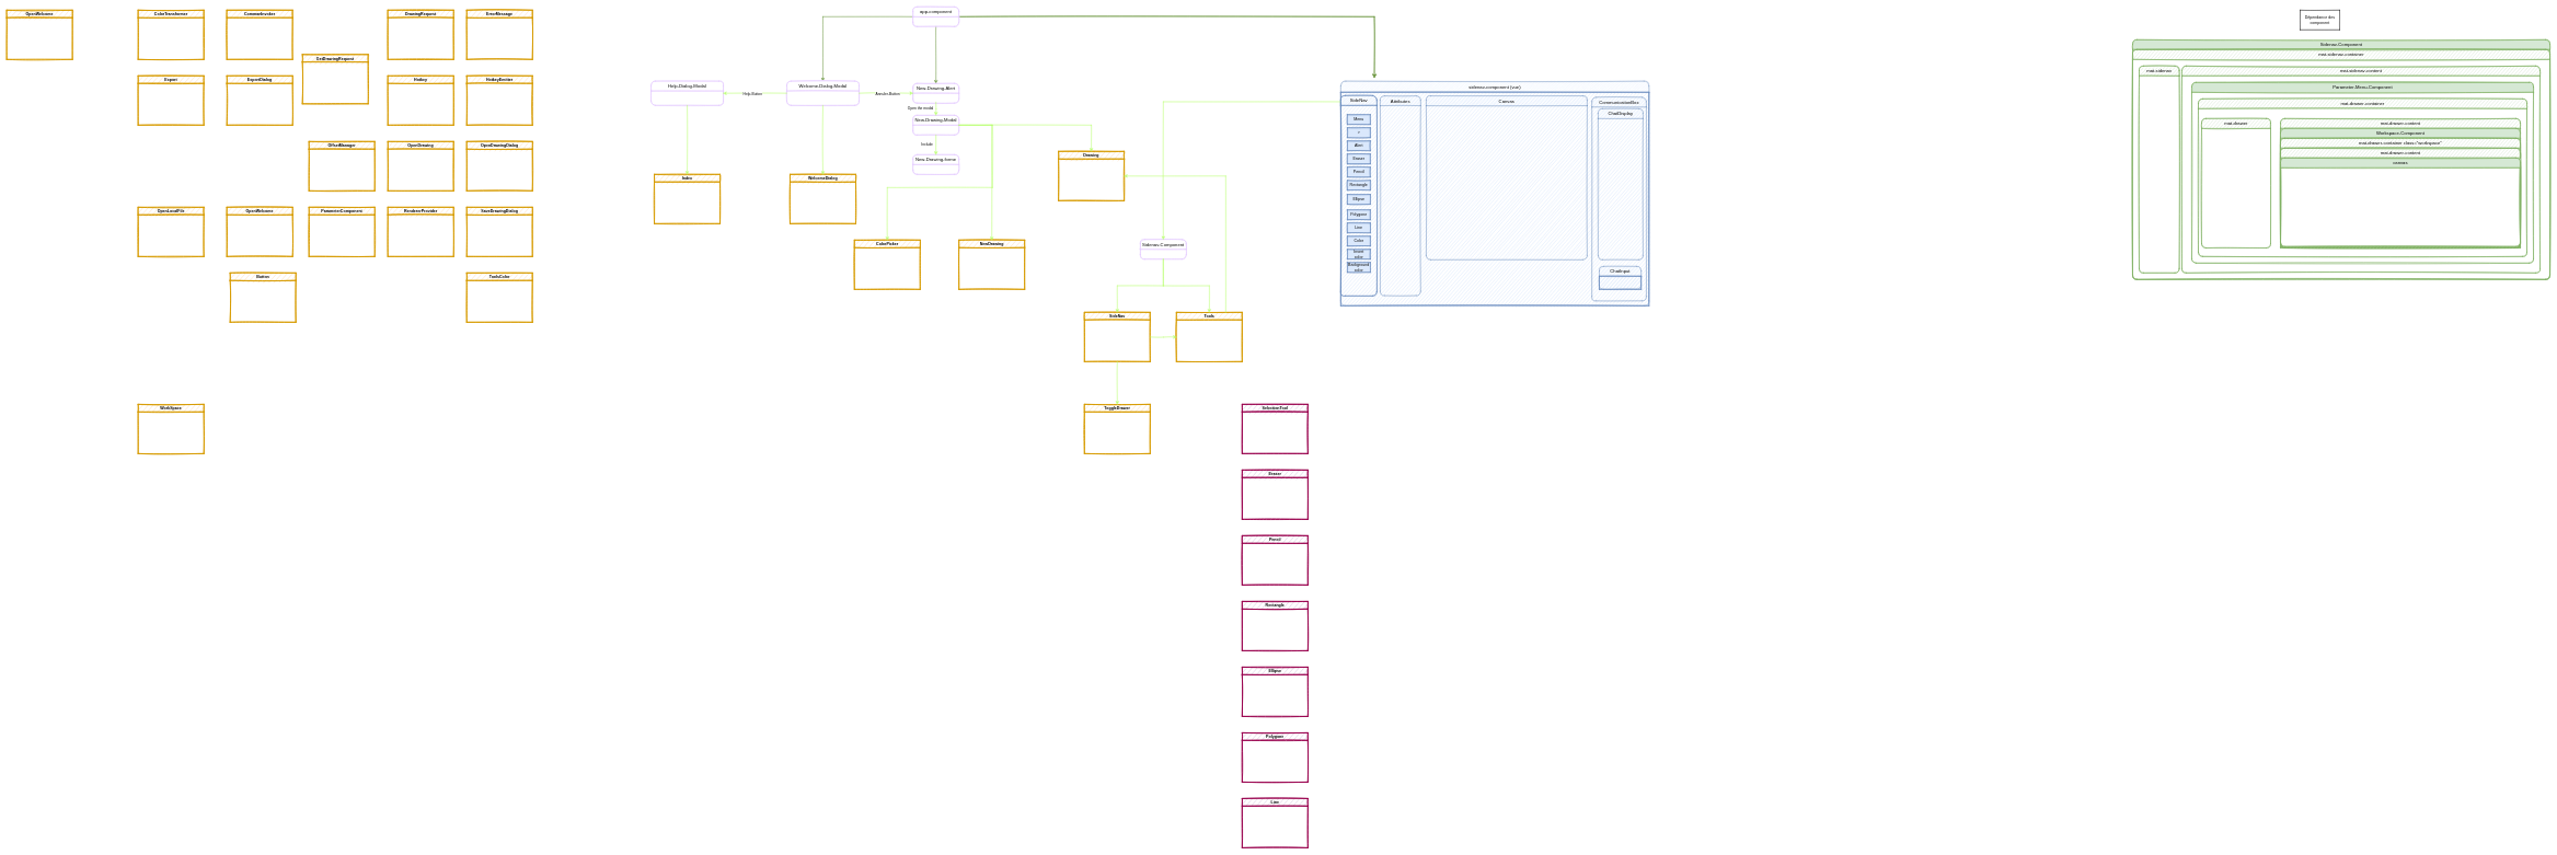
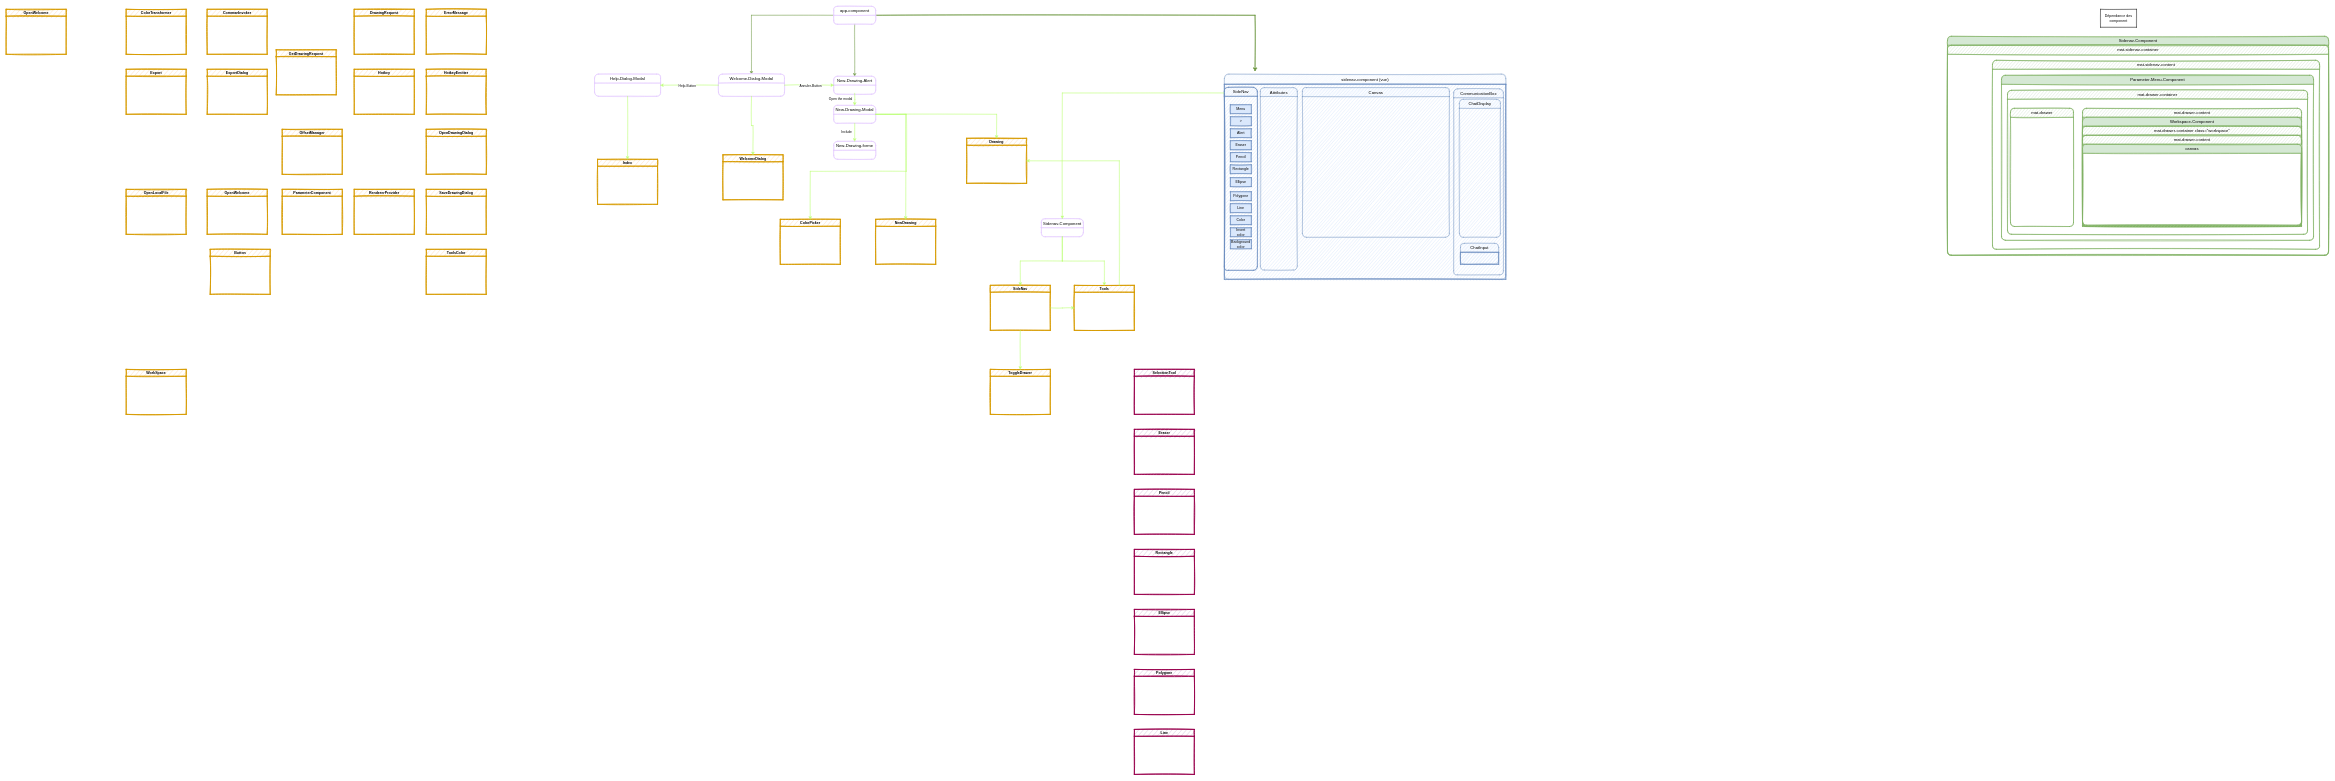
- <mxCell id="14" value="OpenDrawing" style="swimlane;startSize=23;strokeWidth=3;sketch=1;strokeColor=#d79b00;fillColor=#ffe6cc;" vertex="1" parent="1"><mxGeometry x="1180" y="430" width="200" height="150" as="geometry" /></mxCell>
- <mxCell id="73" value="mat-sidenav" style="swimlane;childLayout=stackLayout;horizontal=1;startSize=30;horizontalStack=0;rounded=1;fontSize=14;fontStyle=0;strokeWidth=2;resizeParent=0;resizeLast=1;shadow=0;dashed=0;align=center;sketch=1;strokeColor=#82b366;fillColor=#d5e8d4;" vertex="1" parent="1"><mxGeometry x="6510" y="200" width="122" height="630" as="geometry" /></mxCell>
- <mxCell id="28" value="WelcomeDialog" style="swimlane;startSize=23;strokeWidth=3;sketch=1;strokeColor=#d79b00;fillColor=#ffe6cc;" vertex="1" parent="1"><mxGeometry x="2404" y="530" width="200" height="150" as="geometry" /></mxCell>
+ <mxCell id="28" value="WelcomeDialog" style="swimlane;startSize=23;strokeWidth=3;sketch=1;strokeColor=#d79b00;fillColor=#ffe6cc;" vertex="1" parent="1"><mxGeometry x="2409" y="515" width="200" height="150" as="geometry" /></mxCell>
